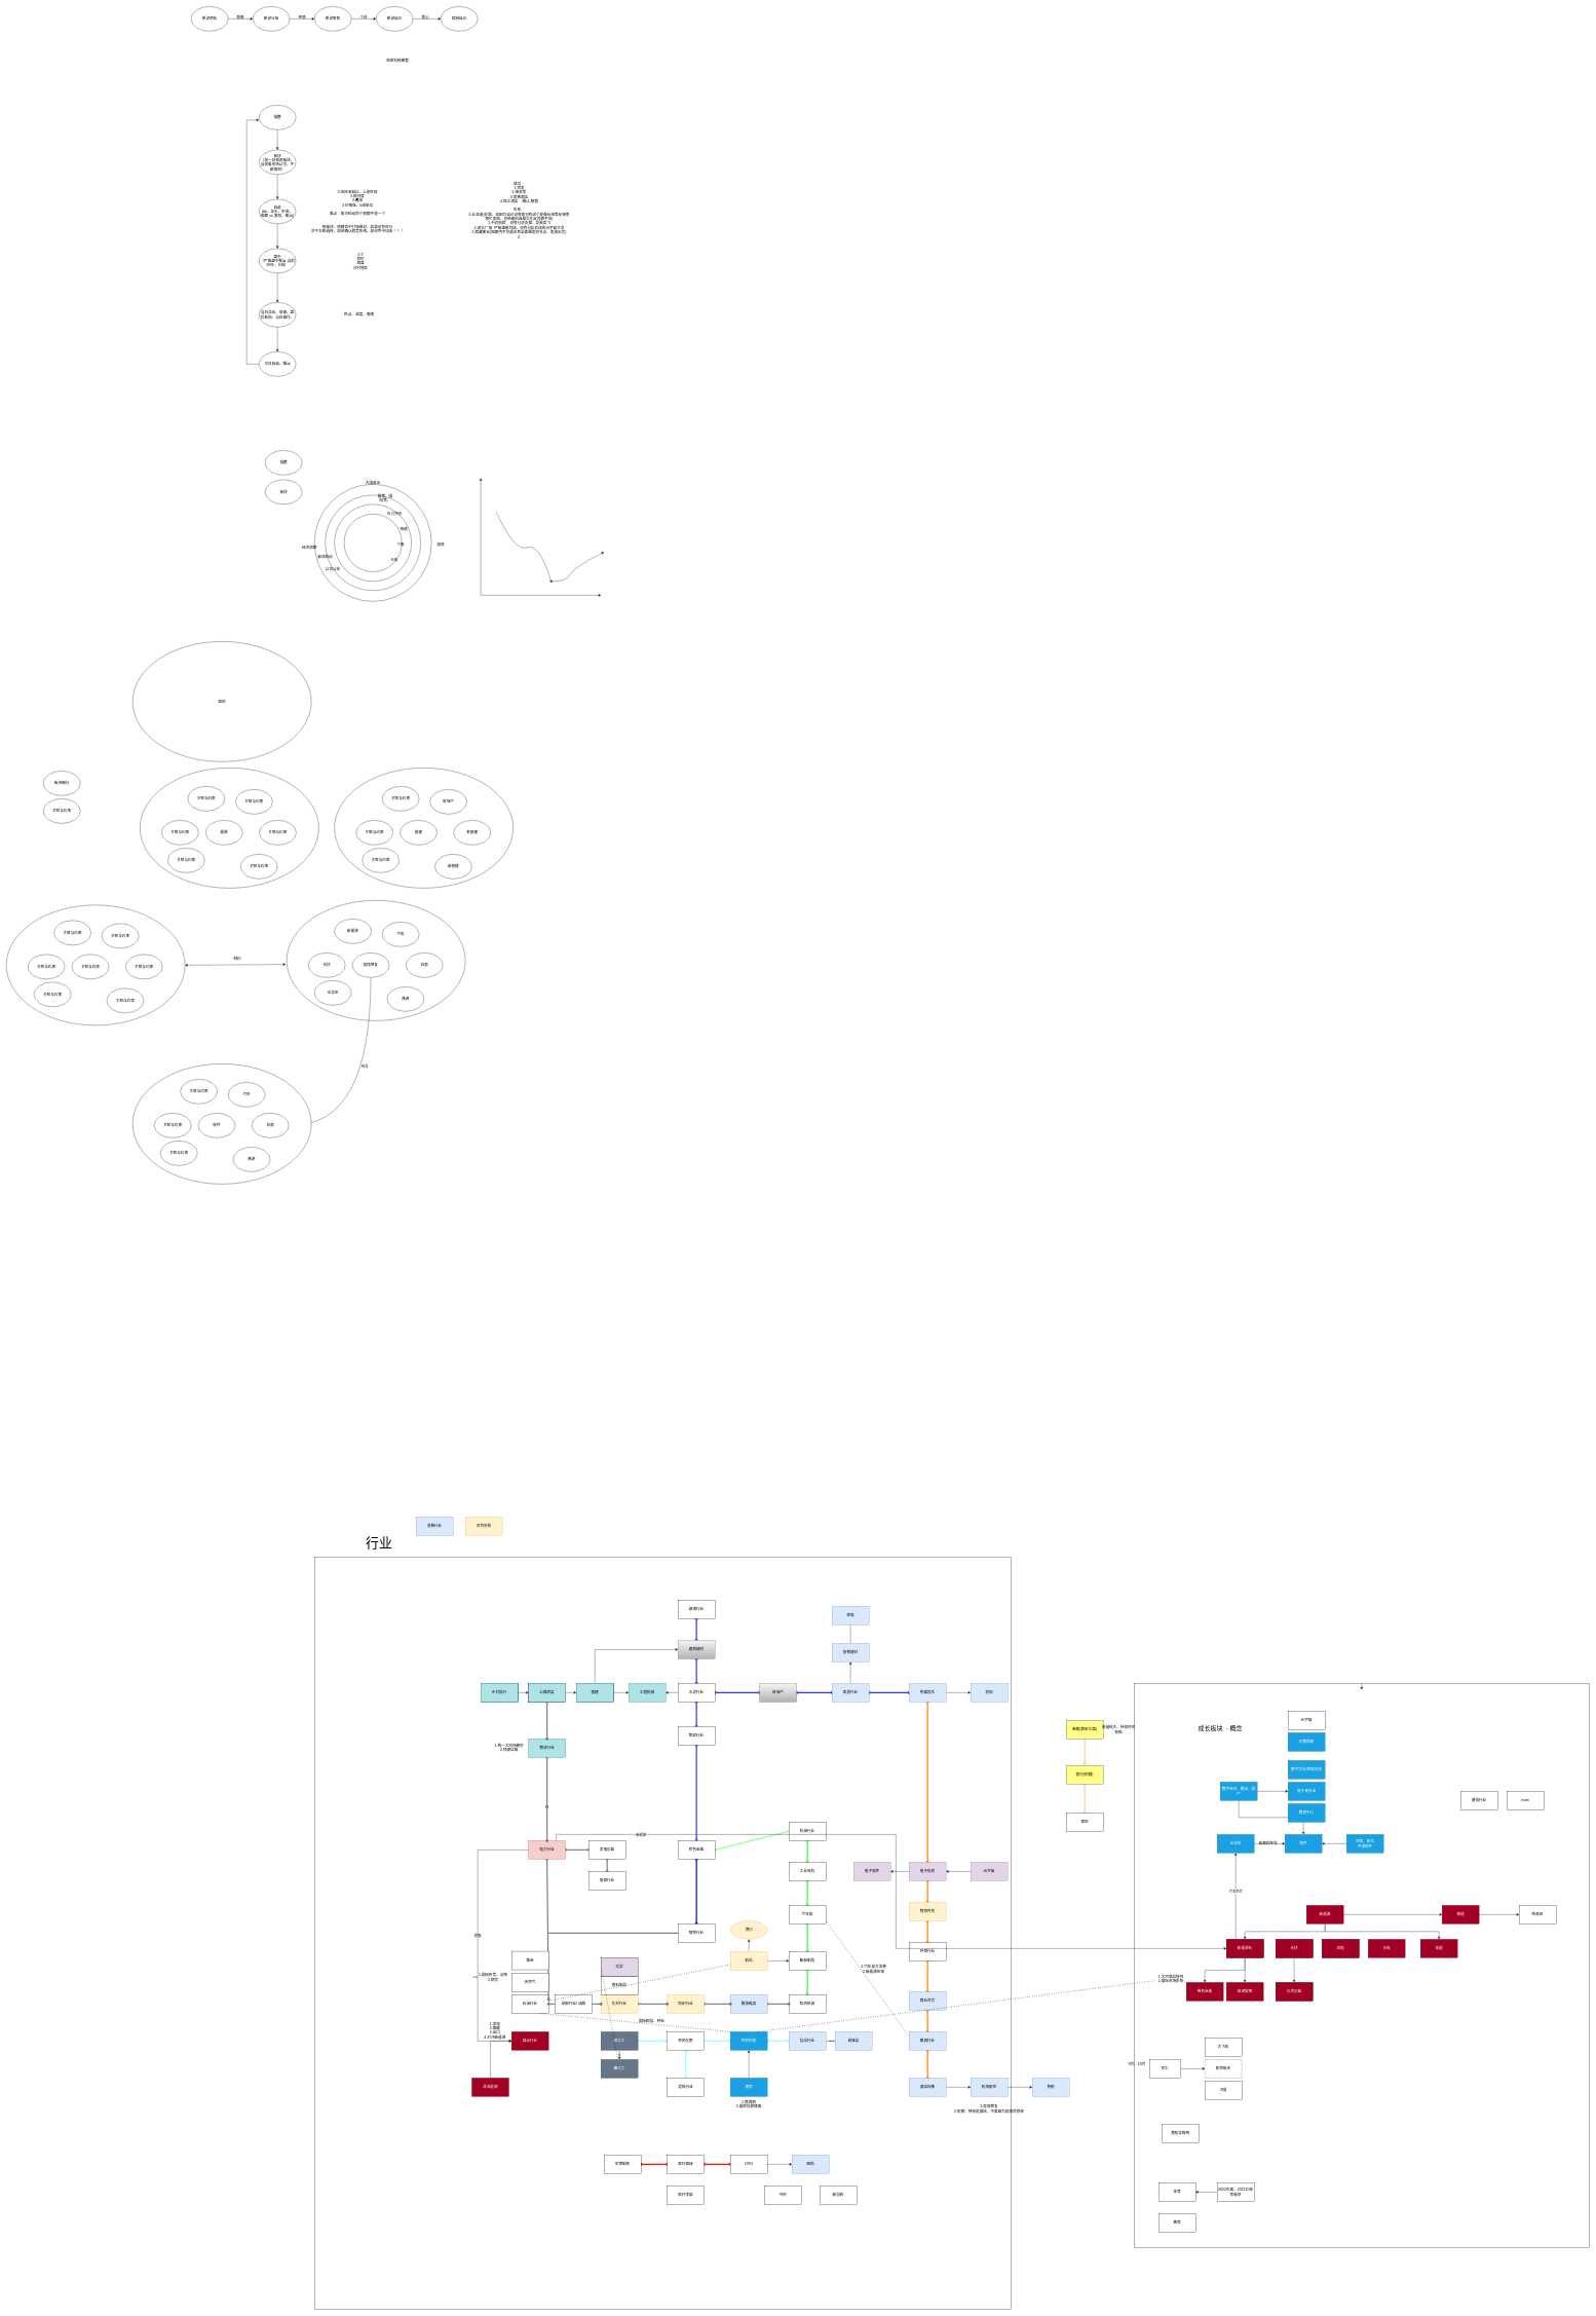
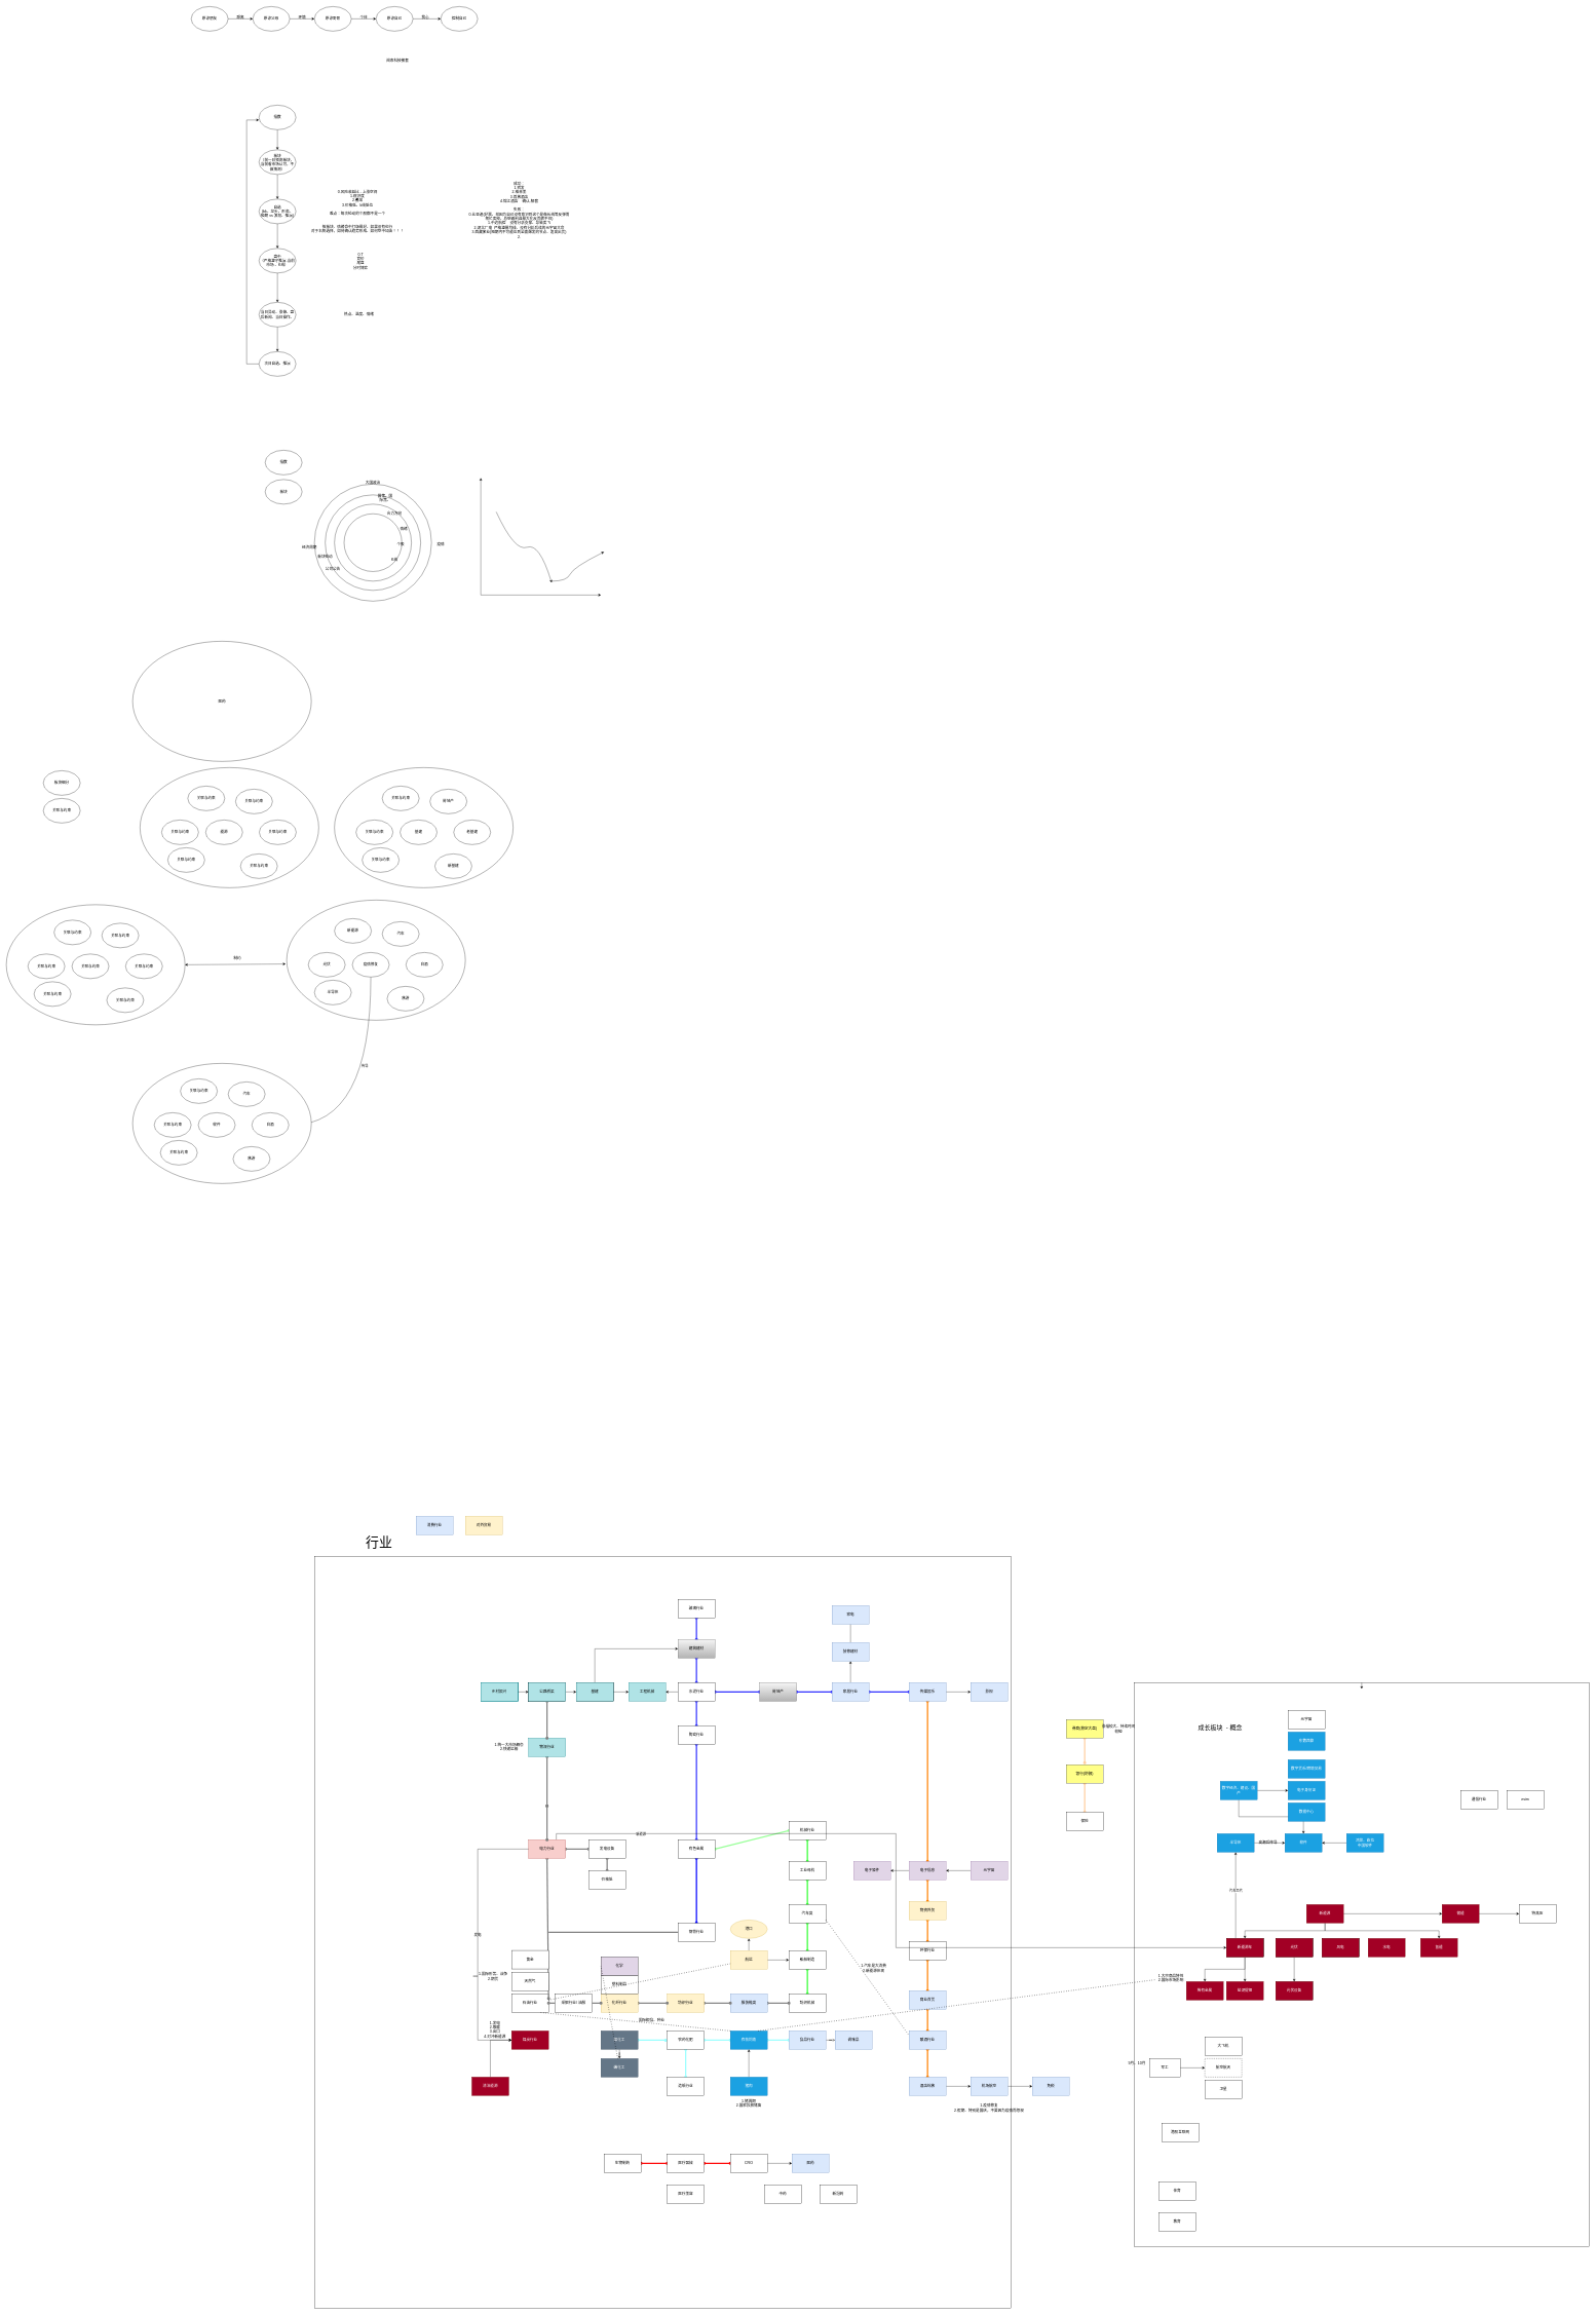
- <mxCell id="180" value="电器行业" style="rounded=0;whiteSpace=wrap;html=1;" parent="1" vertex="1"><mxGeometry x="1910" y="6070" width="120" height="60" as="geometry" /></mxCell>
+ <mxCell id="180" value="价格低" style="rounded=0;whiteSpace=wrap;html=1;" parent="1" vertex="1"><mxGeometry x="1910" y="6070" width="120" height="60" as="geometry" /></mxCell>
- <mxCell id="300" style="edgeStyle=orthogonalEdgeStyle;rounded=0;orthogonalLoop=1;jettySize=auto;html=1;exitX=0;exitY=0.5;exitDx=0;exitDy=0;" edge="1" parent="1" source="301" target="299"><mxGeometry relative="1" as="geometry" /></mxCell>
- <mxCell id="301" value="2022东奥、202110体育板块" style="rounded=0;whiteSpace=wrap;html=1;" vertex="1" parent="1"><mxGeometry x="3950" y="7080" width="120" height="60" as="geometry" /></mxCell>
